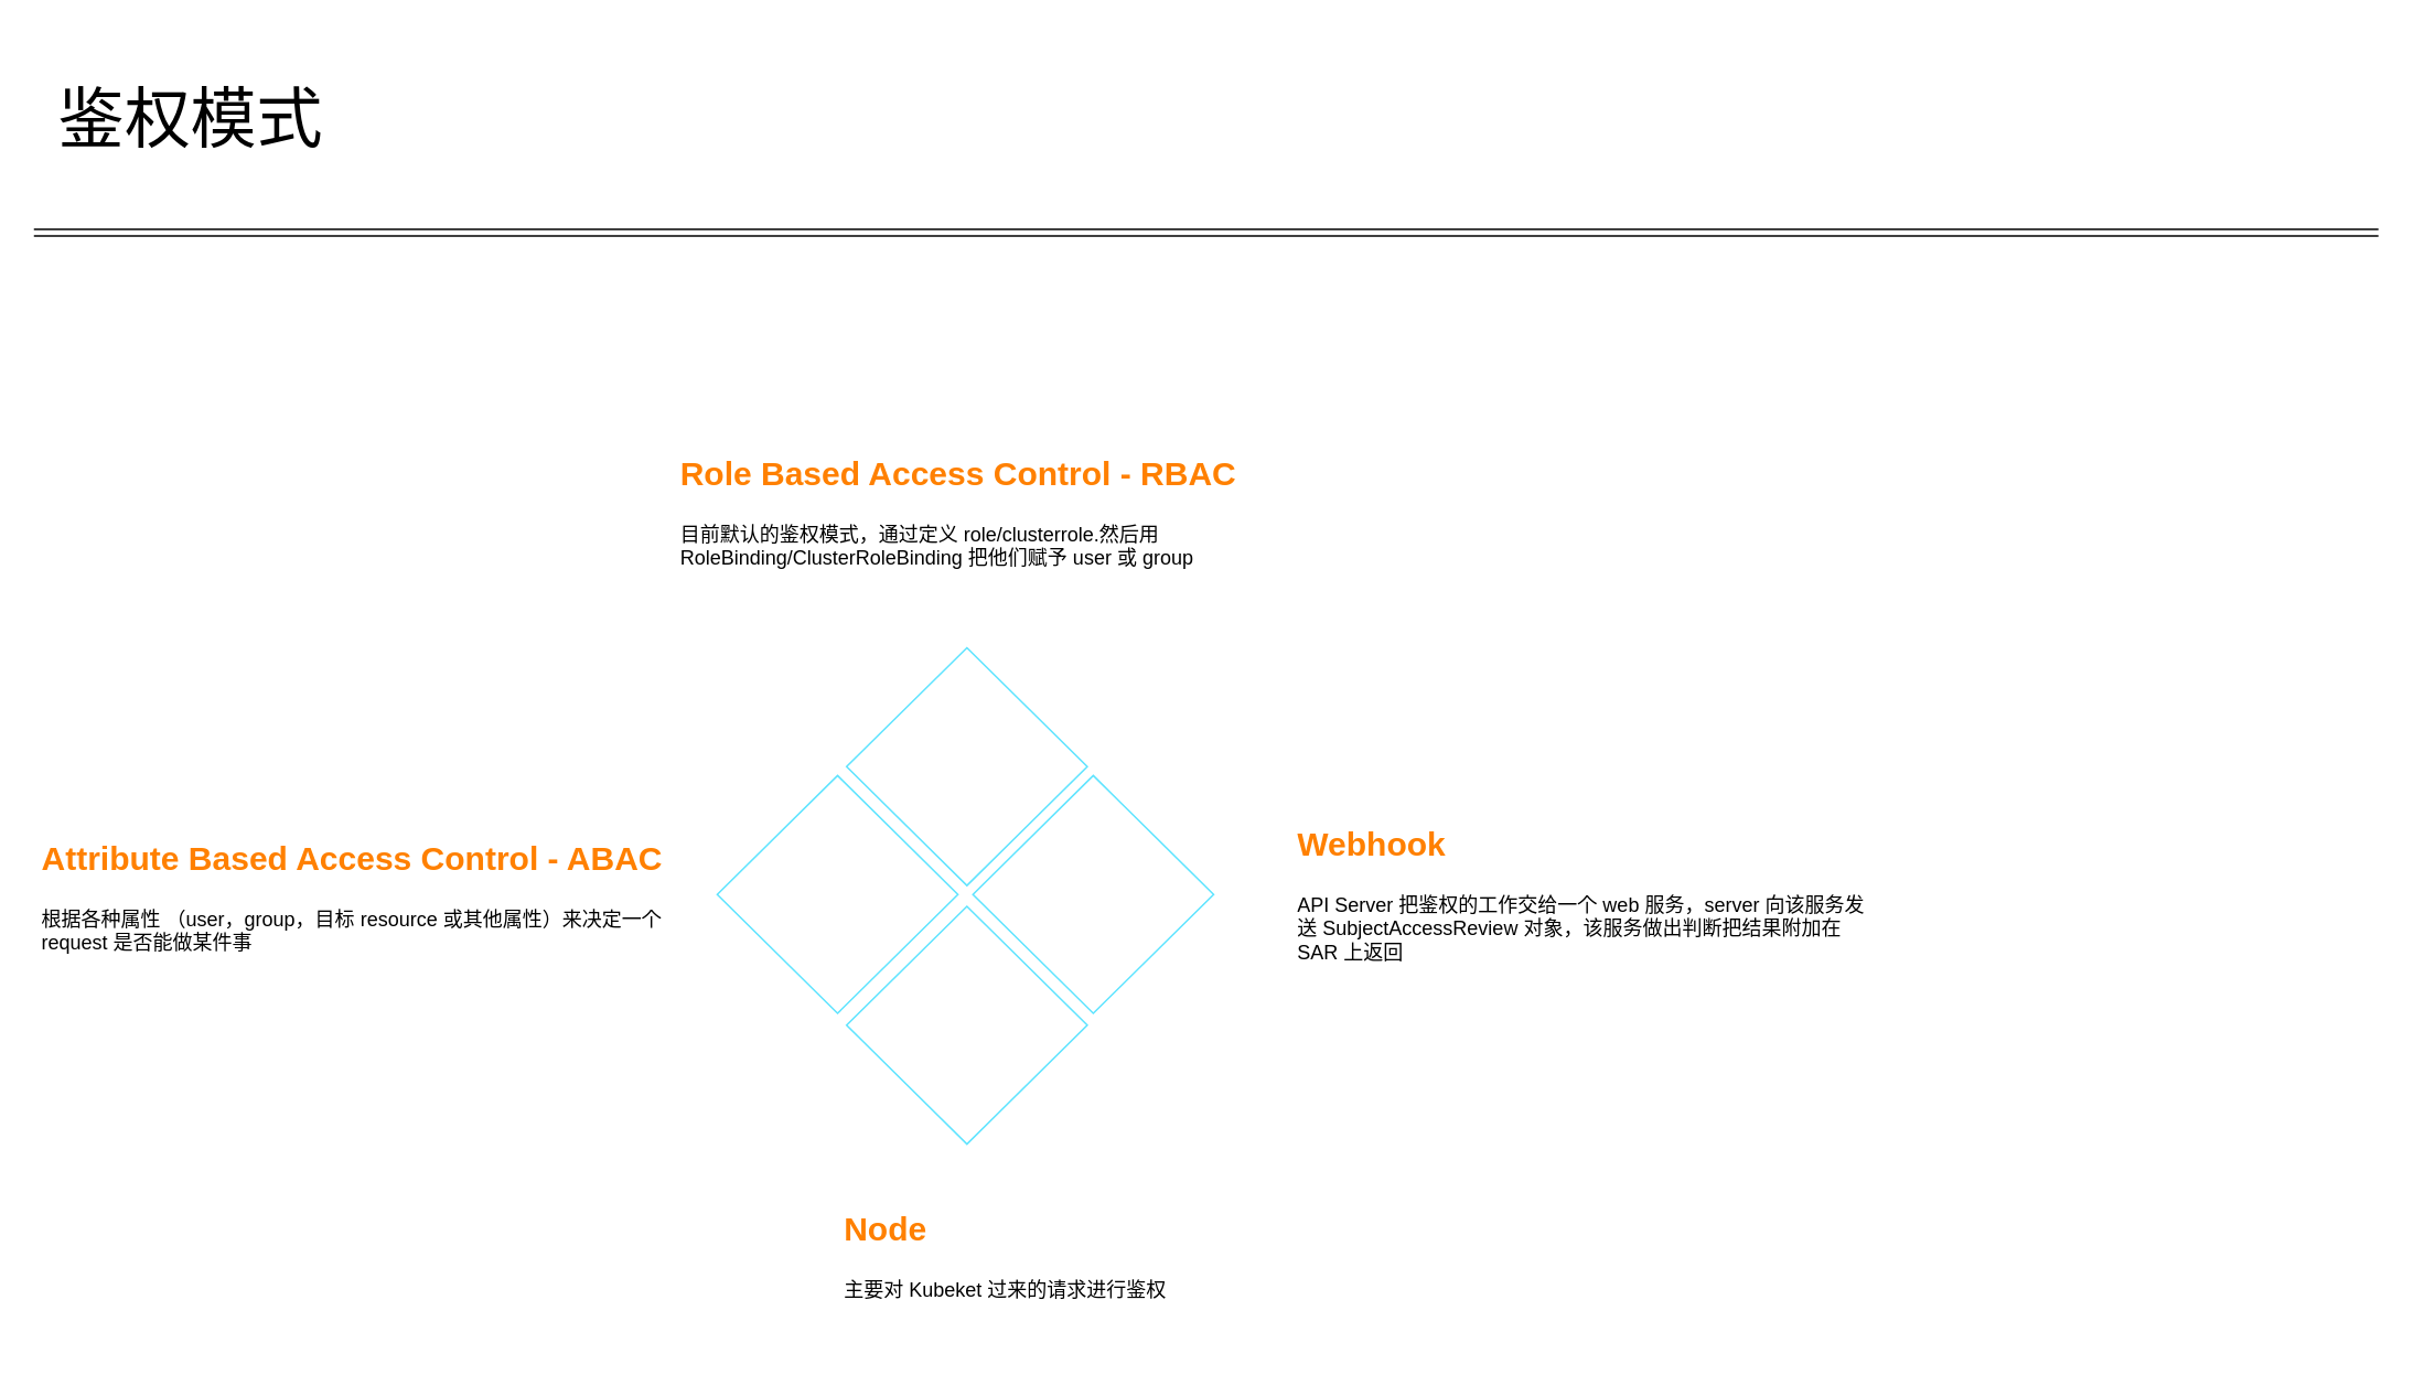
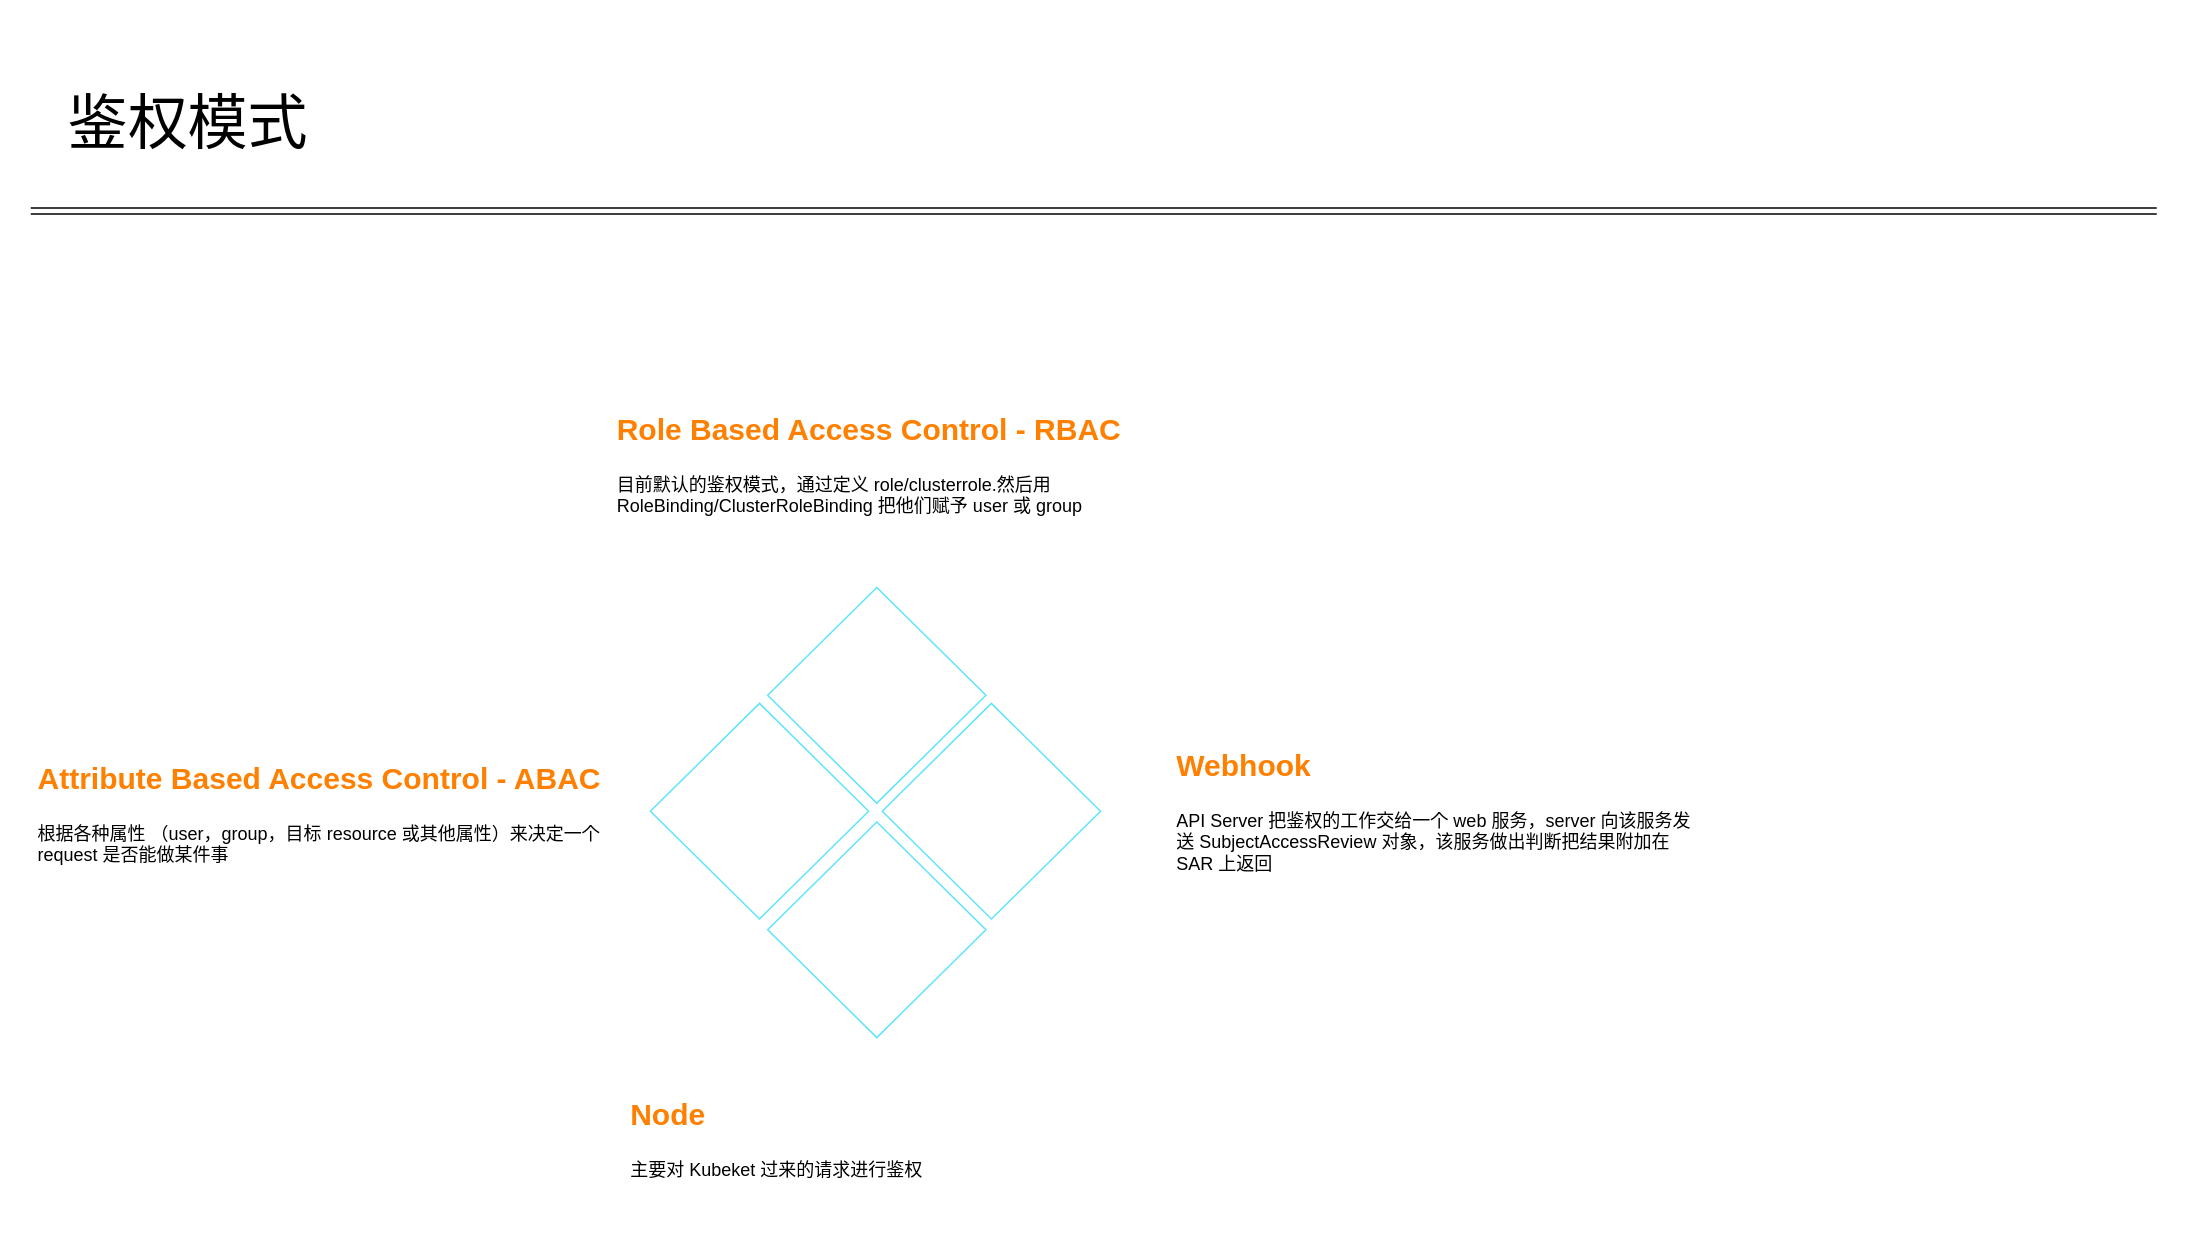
- <mxCell id="11" value="鉴权模式" style="text;strokeColor=none;fillColor=none;html=1;align=center;verticalAlign=middle;whiteSpace=wrap;rounded=0;fontSize=40;fontColor=#000000;" vertex="1" parent="1"><mxGeometry x="20" y="20" width="190" height="102" as="geometry" /></mxCell>
+ <mxCell id="11" value="鉴权模式" style="text;strokeColor=none;fillColor=none;html=1;align=center;verticalAlign=middle;whiteSpace=wrap;rounded=0;fontSize=40;fontColor=#000000;" vertex="1" parent="1"><mxGeometry x="30" y="30" width="190" height="102" as="geometry" /></mxCell>
- <mxCell id="10" value="&lt;h1&gt;&lt;span style=&quot;font-size: 20px;&quot;&gt;&lt;font color=&quot;#ff8000&quot;&gt;Node&lt;/font&gt;&lt;/span&gt;&lt;/h1&gt;&lt;p&gt;主要对 Kubeket 过来的请求进行鉴权&lt;/p&gt;" style="text;html=1;strokeColor=none;fillColor=none;spacing=5;spacingTop=-20;whiteSpace=wrap;overflow=hidden;rounded=0;" vertex="1" parent="1"><mxGeometry x="505" y="722" width="354" height="87" as="geometry" /></mxCell>
+ <mxCell id="10" value="&lt;h1&gt;&lt;span style=&quot;font-size: 20px;&quot;&gt;&lt;font color=&quot;#ff8000&quot;&gt;Node&lt;/font&gt;&lt;/span&gt;&lt;/h1&gt;&lt;p&gt;主要对 Kubeket 过来的请求进行鉴权&lt;/p&gt;" style="text;html=1;strokeColor=none;fillColor=none;spacing=5;spacingTop=-20;whiteSpace=wrap;overflow=hidden;rounded=0;" vertex="1" parent="1"><mxGeometry x="415" y="722" width="354" height="87" as="geometry" /></mxCell>
